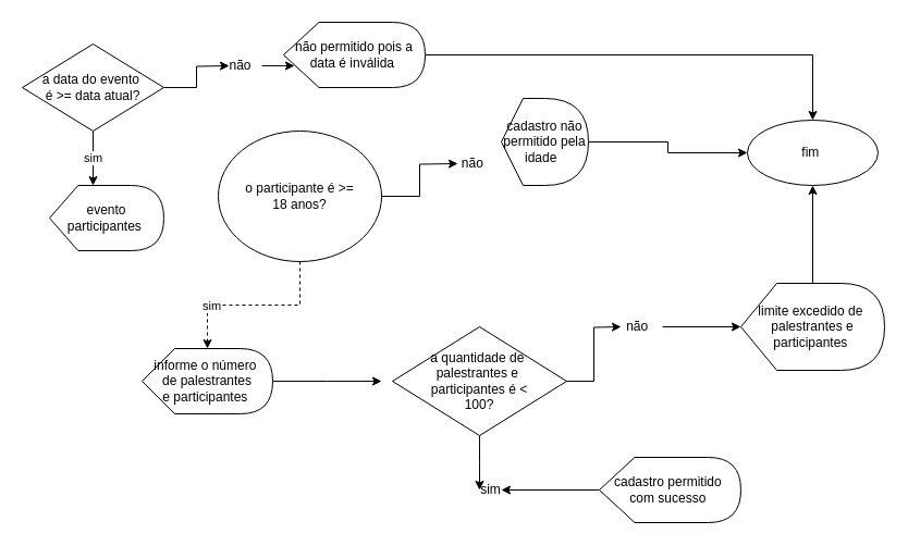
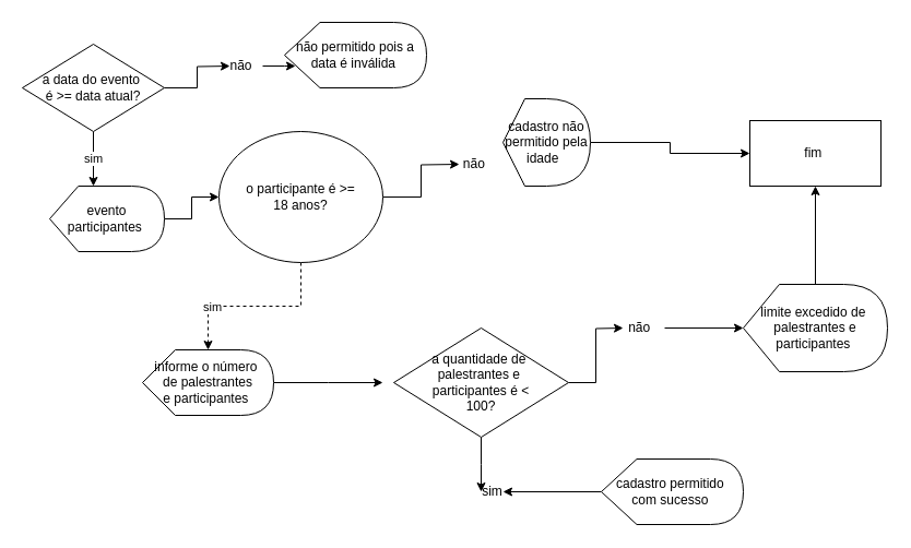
- <mxCell id="9" style="edgeStyle=orthogonalEdgeStyle;rounded=0;orthogonalLoop=1;jettySize=auto;html=1;" edge="1" parent="1" source="10" target="30"><mxGeometry relative="1" as="geometry" /></mxCell>
- <mxCell id="30" value="fim&amp;nbsp;" style="ellipse;whiteSpace=wrap;html=1;" vertex="1" parent="1"><mxGeometry x="686" y="110" width="120" height="60" as="geometry" /></mxCell>
+ <mxCell id="30" value="fim&amp;nbsp;" style="whiteSpace=wrap;html=1;rounded=0;" vertex="1" parent="1"><mxGeometry x="686" y="110" width="120" height="60" as="geometry" /></mxCell>
+ <mxCell id="7" style="edgeStyle=orthogonalEdgeStyle;rounded=0;orthogonalLoop=1;jettySize=auto;html=1;" edge="1" parent="1" source="8" target="14"><mxGeometry relative="1" as="geometry"><mxPoint x="240" y="200" as="targetPoint" /></mxGeometry></mxCell>
